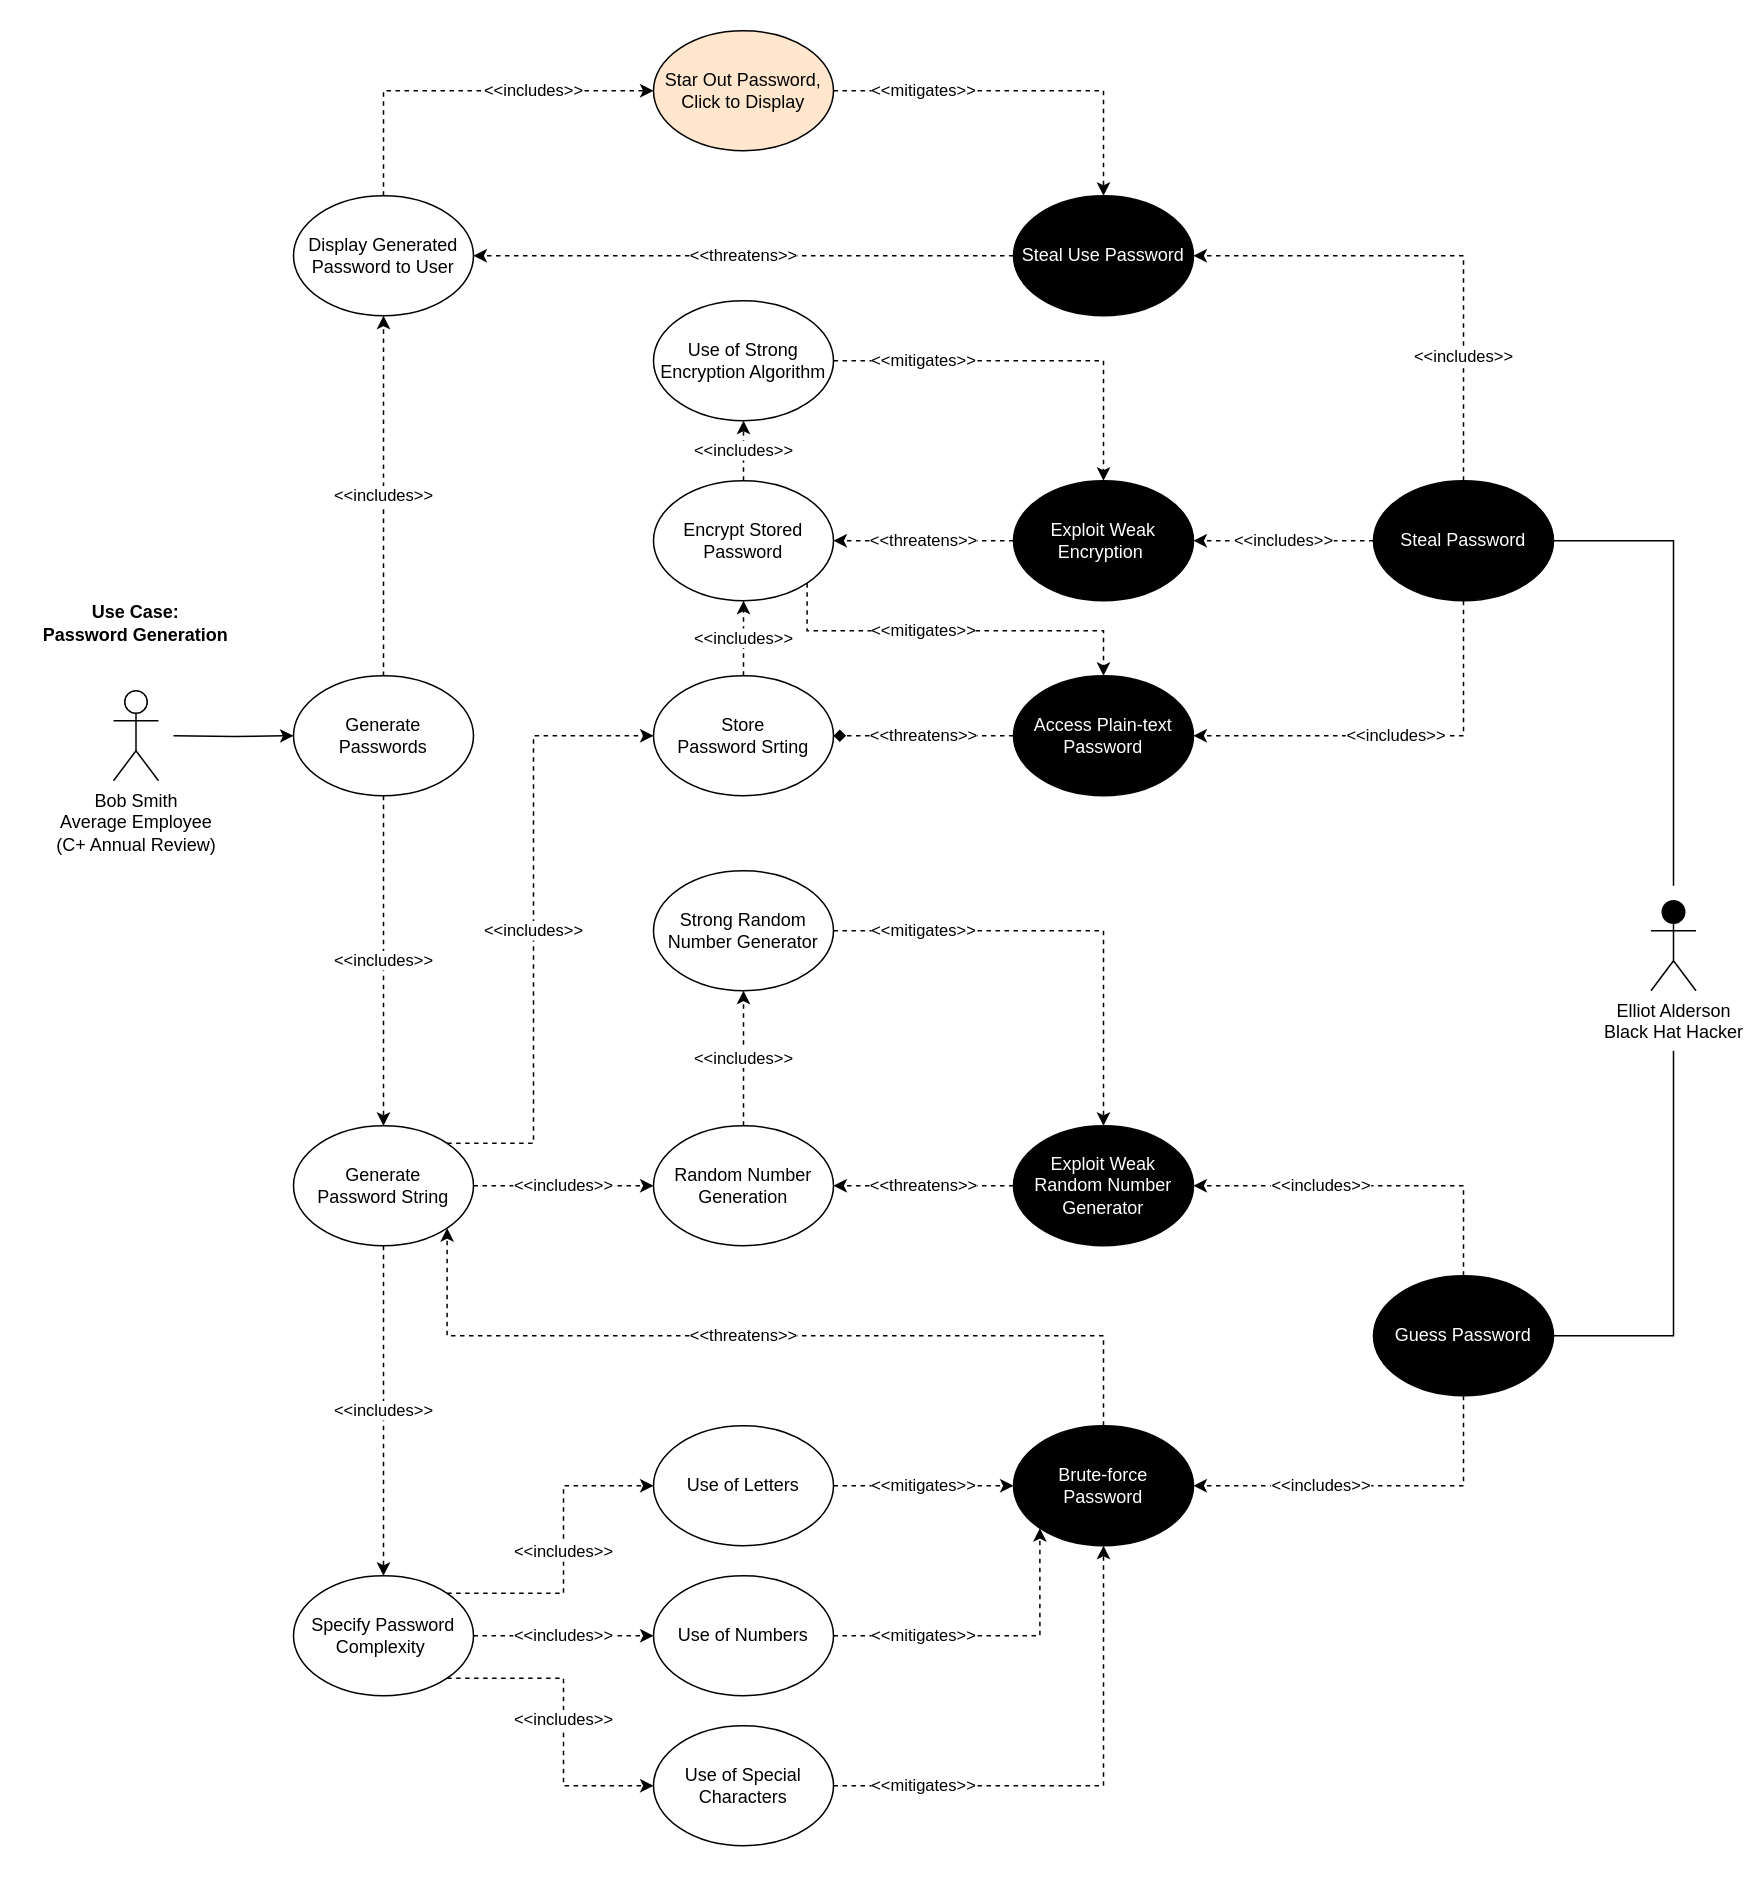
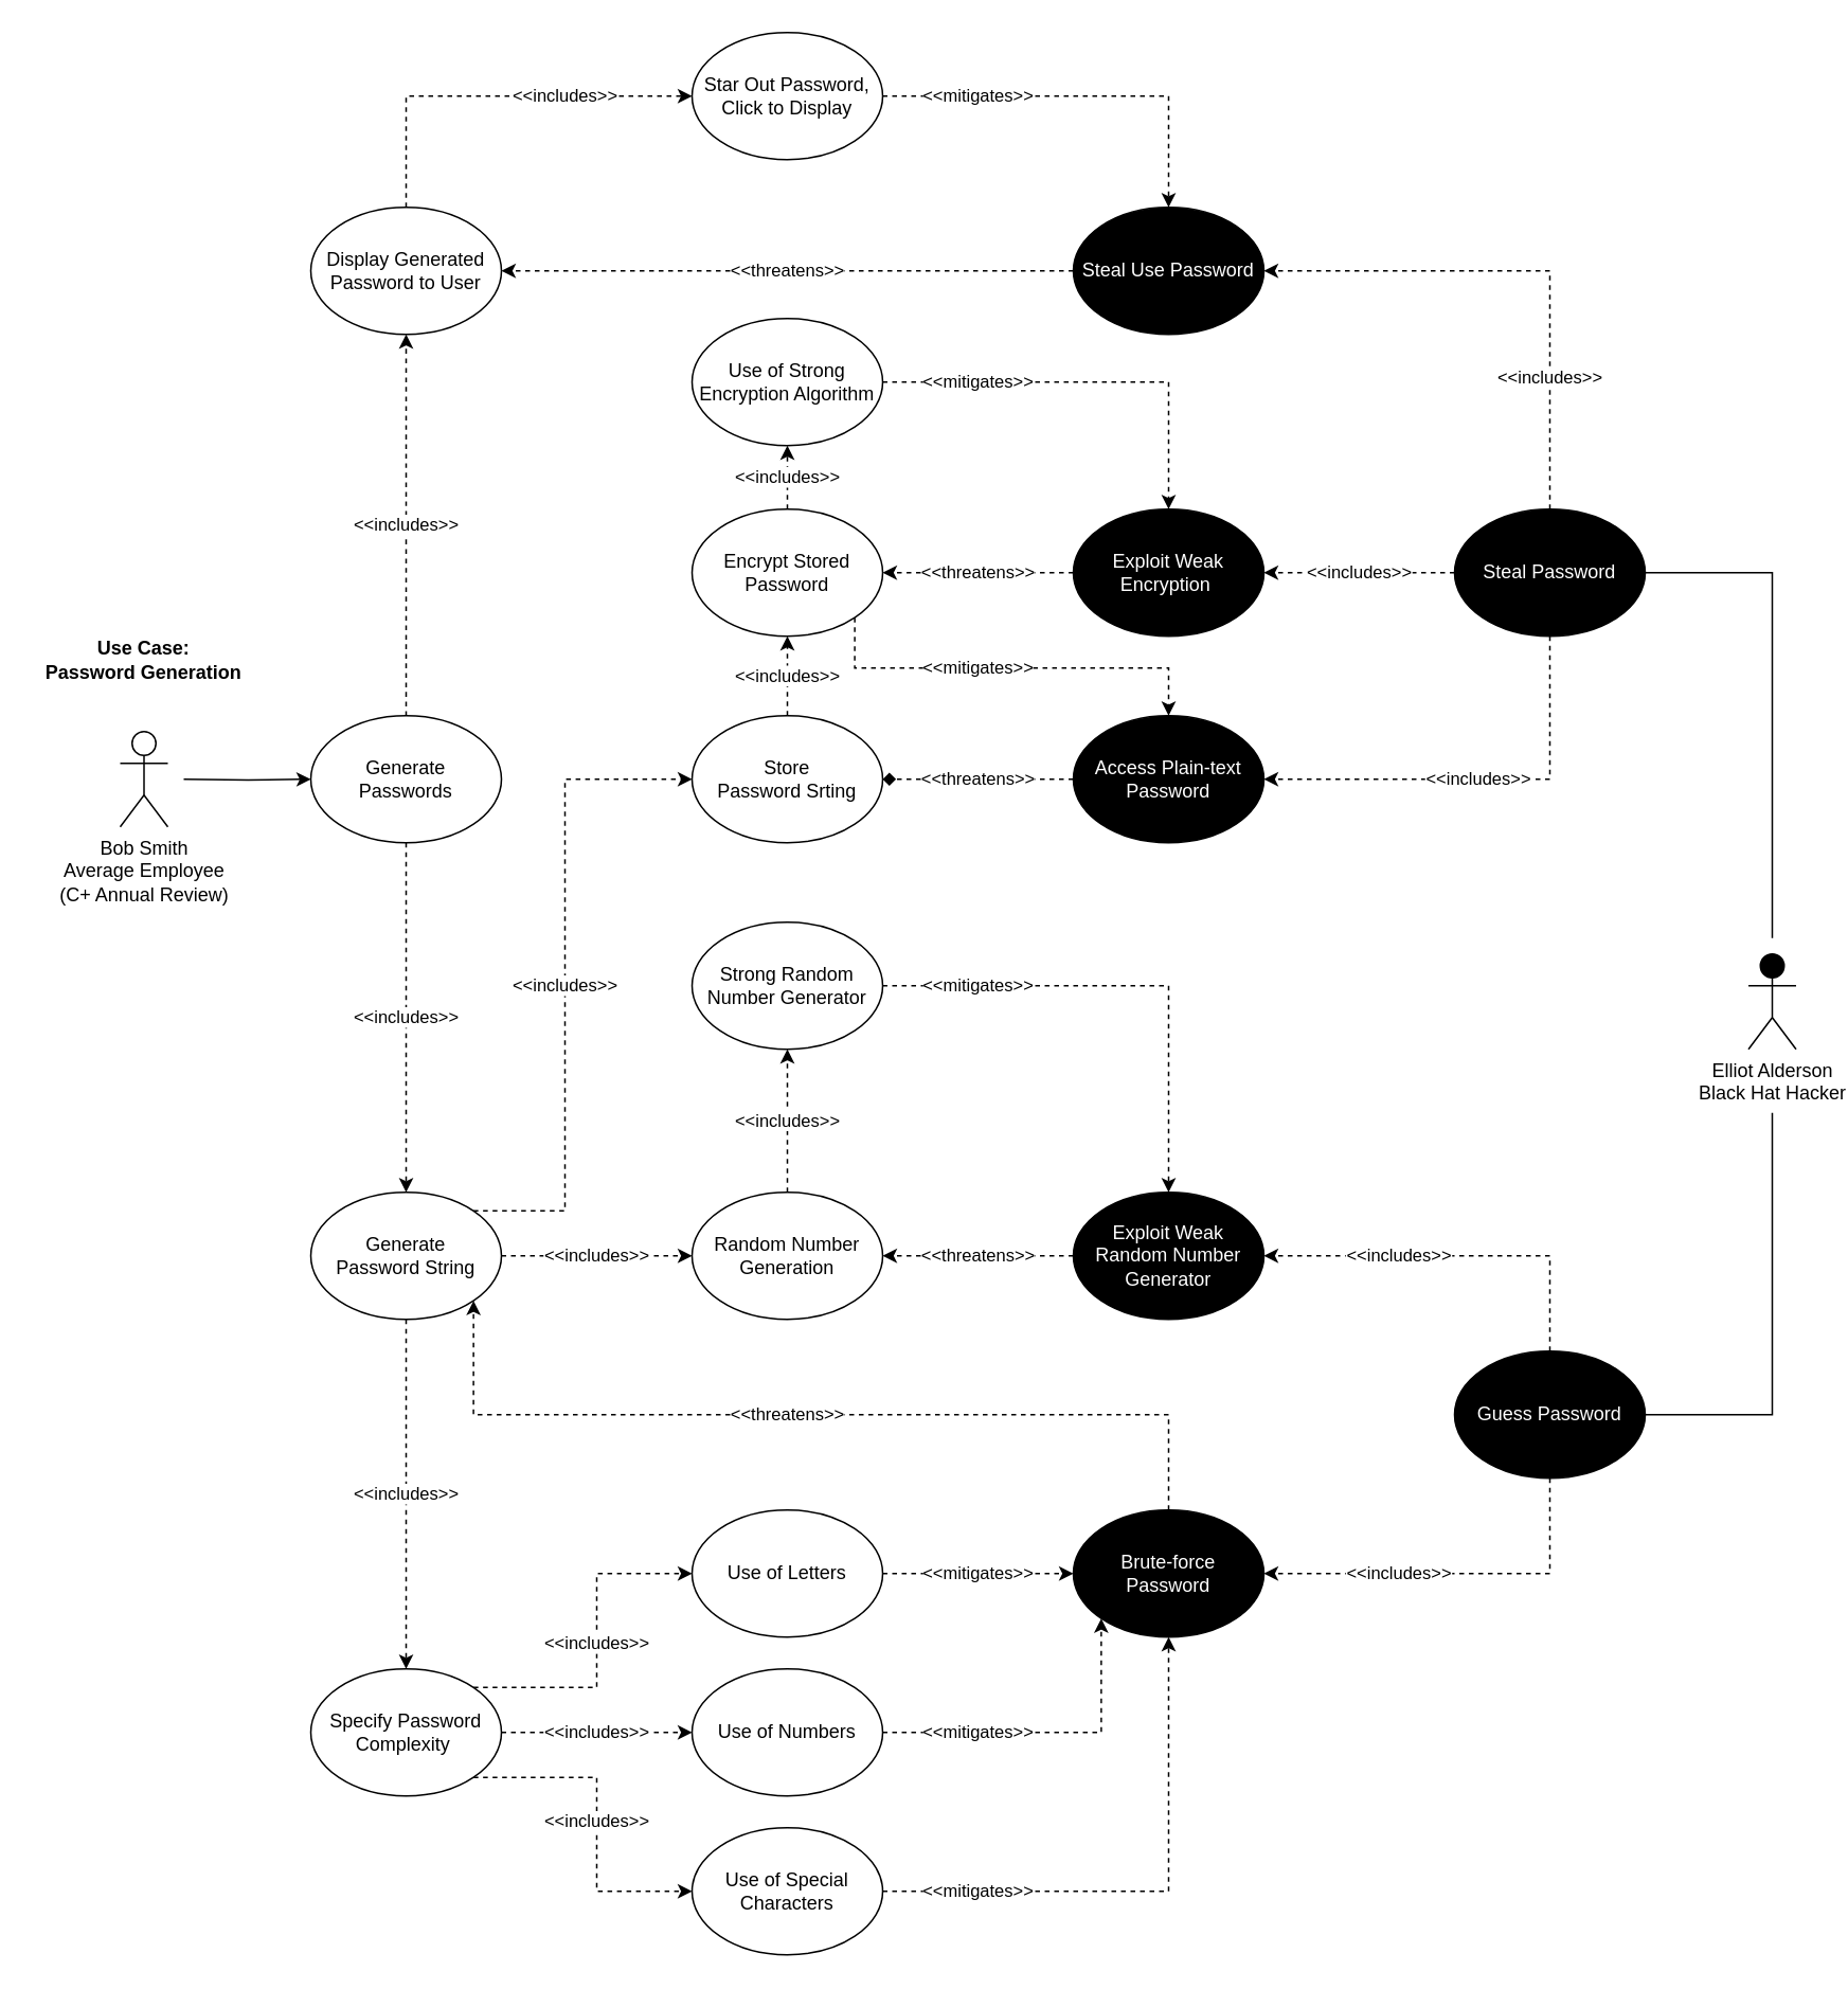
- <mxCell id="42" value="Star Out Password, Click to Display" style="ellipse;whiteSpace=wrap;html=1;fillColor=#ffe6cc;" parent="1" vertex="1"><mxGeometry x="435" y="20" width="120" height="80" as="geometry" /></mxCell>
+ <mxCell id="42" value="Star Out Password, Click to Display" style="ellipse;whiteSpace=wrap;html=1;fillColor=#FFFFFF;" parent="1" vertex="1"><mxGeometry x="435" y="20" width="120" height="80" as="geometry" /></mxCell>
